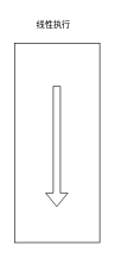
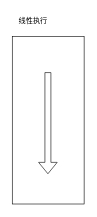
- <mxCell id="4" value="线性执行" style="text;html=1;strokeColor=none;fillColor=none;align=center;verticalAlign=middle;whiteSpace=wrap;rounded=0;" vertex="1" parent="1"><mxGeometry x="40" y="20" width="70" height="30" as="geometry" /></mxCell>
+ <mxCell id="4" value="线性执行" style="text;html=1;strokeColor=none;fillColor=none;align=center;verticalAlign=middle;whiteSpace=wrap;rounded=0;" vertex="1" parent="1"><mxGeometry x="20" y="20" width="70" height="30" as="geometry" /></mxCell>
